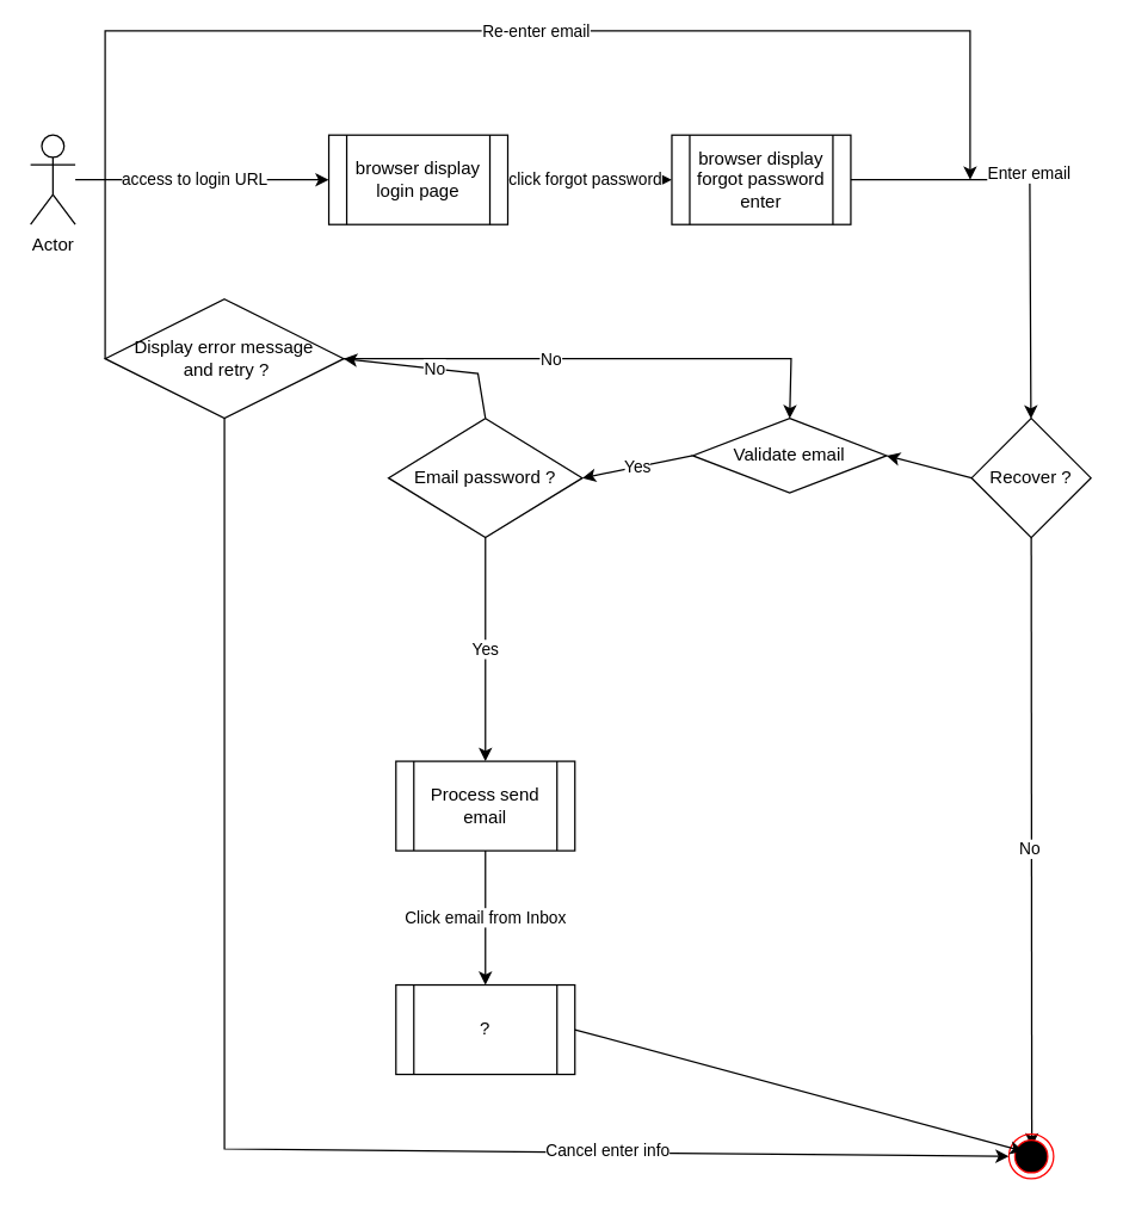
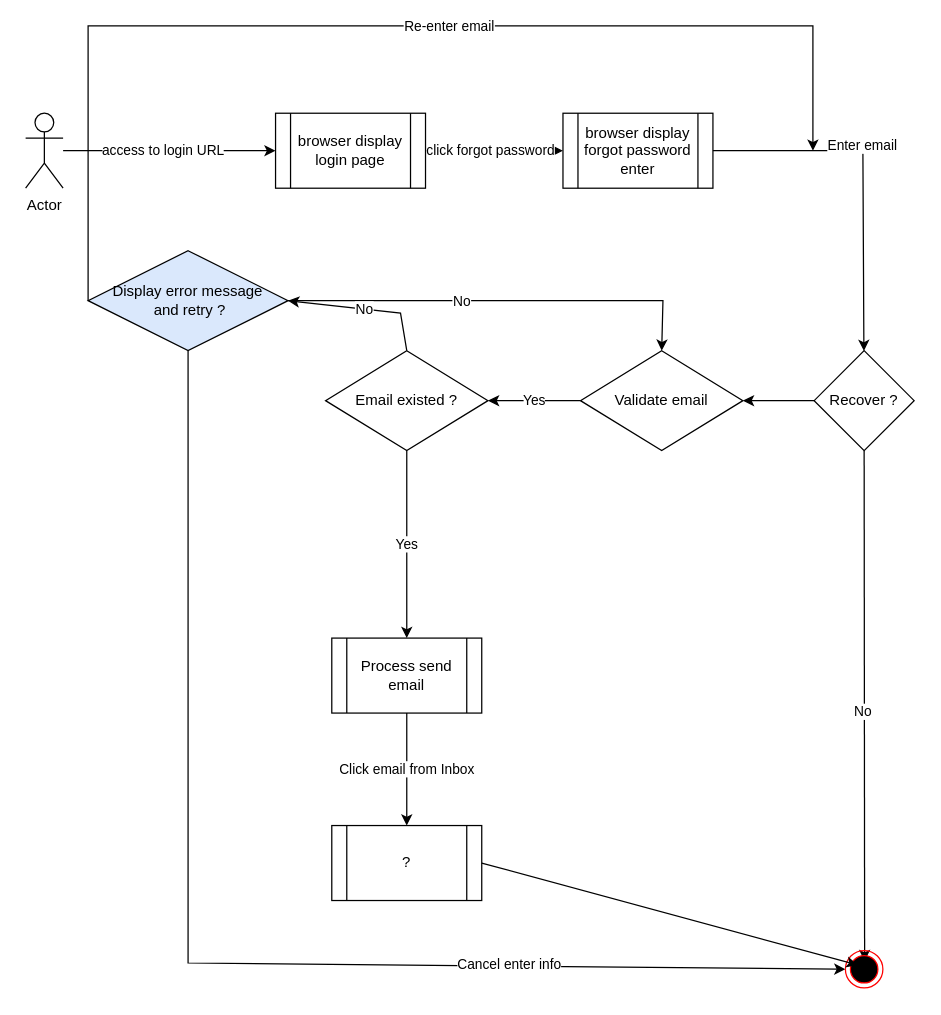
- <mxCell id="16" value="Display error message&lt;br&gt;&amp;nbsp;and retry ?" style="rhombus;whiteSpace=wrap;html=1;" vertex="1" parent="1"><mxGeometry x="70" y="200" width="160" height="80" as="geometry" /></mxCell>
+ <mxCell id="16" value="Display error message&lt;br&gt;&amp;nbsp;and retry ?" style="rhombus;whiteSpace=wrap;html=1;fillColor=#dae8fc;" vertex="1" parent="1"><mxGeometry x="70" y="200" width="160" height="80" as="geometry" /></mxCell>
- <mxCell id="14" value="Validate email" style="rhombus;whiteSpace=wrap;html=1;" vertex="1" parent="1"><mxGeometry x="464" y="280" width="130" height="50" as="geometry" /></mxCell>
+ <mxCell id="14" value="Validate email" style="rhombus;whiteSpace=wrap;html=1;" vertex="1" parent="1"><mxGeometry x="464" y="280" width="130" height="80" as="geometry" /></mxCell>
- <mxCell id="22" value="Email password ?" style="rhombus;whiteSpace=wrap;html=1;" vertex="1" parent="1"><mxGeometry x="260" y="280" width="130" height="80" as="geometry" /></mxCell>
+ <mxCell id="22" value="Email existed ?" style="rhombus;whiteSpace=wrap;html=1;" vertex="1" parent="1"><mxGeometry x="260" y="280" width="130" height="80" as="geometry" /></mxCell>
